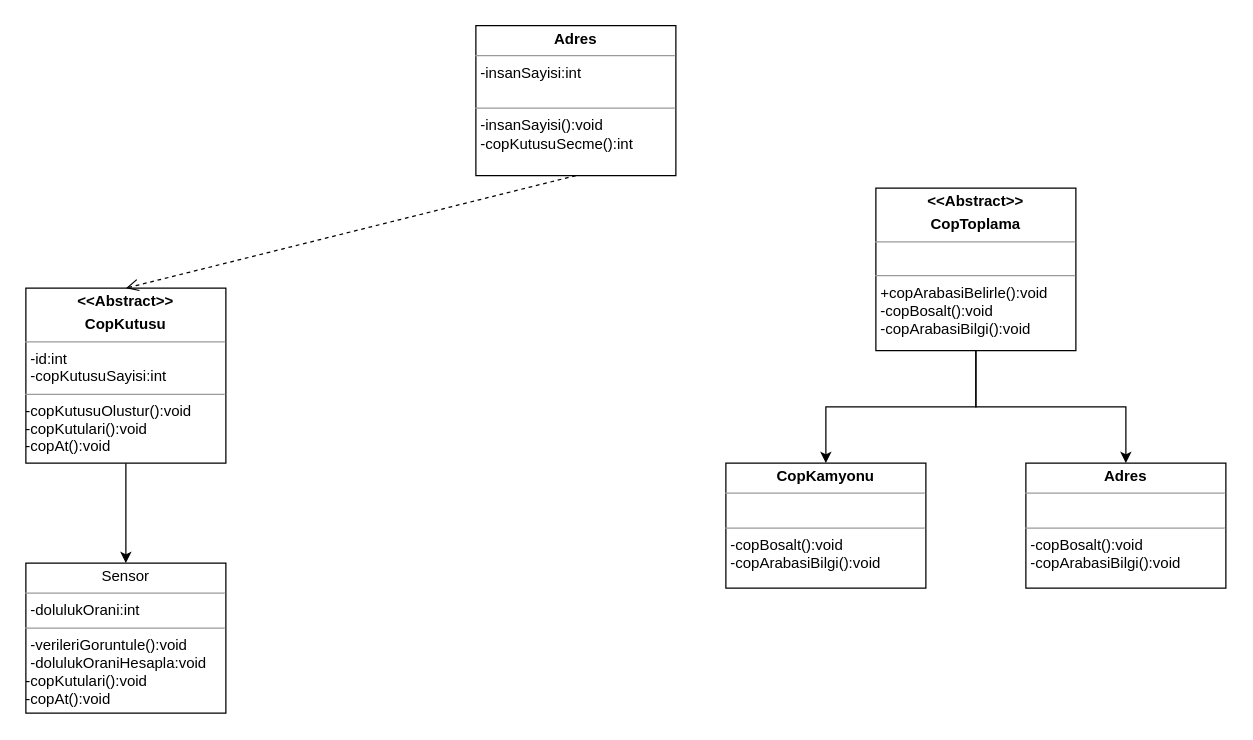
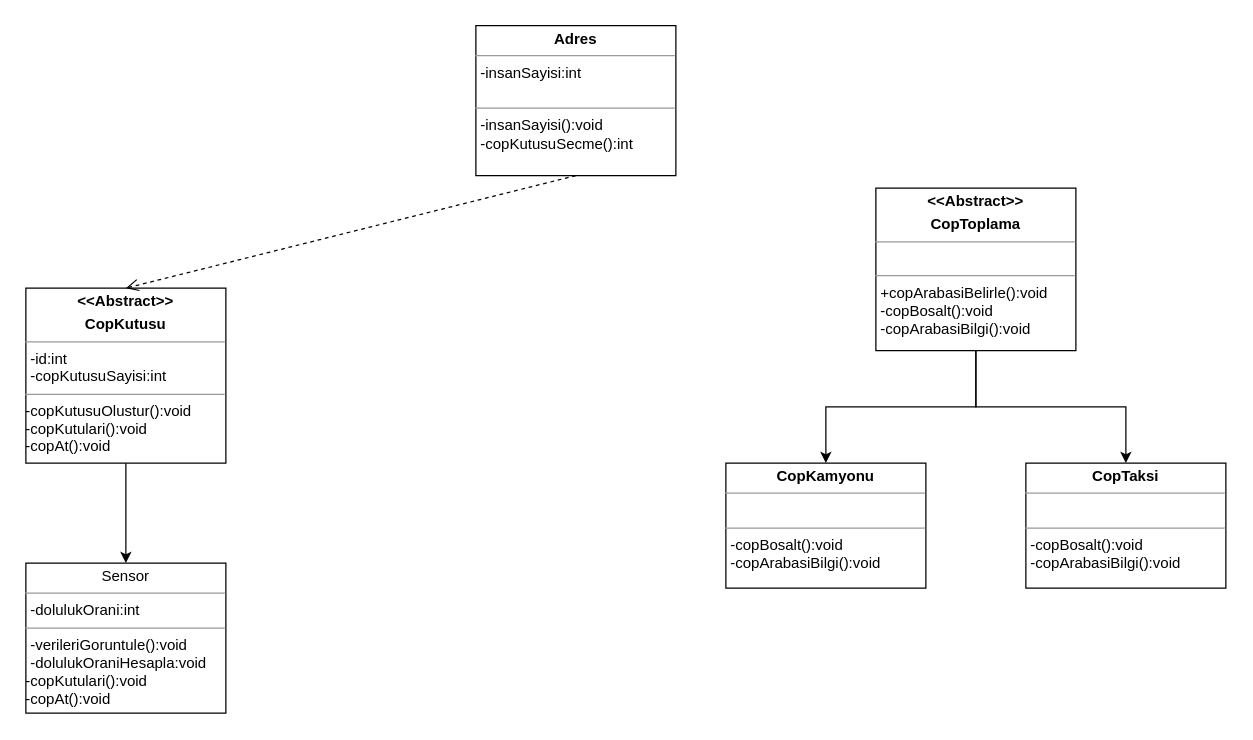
- <mxCell id="6" value="&lt;p style=&quot;margin:0px;margin-top:4px;text-align:center;&quot;&gt;&lt;b&gt;Adres&lt;/b&gt;&lt;br&gt;&lt;/p&gt;&lt;hr size=&quot;1&quot;&gt;&lt;p style=&quot;margin:0px;margin-left:4px;&quot;&gt;&lt;br&gt;&lt;/p&gt;&lt;hr size=&quot;1&quot;&gt;&lt;p style=&quot;margin:0px;margin-left:4px;&quot;&gt;-copBosalt():void&lt;/p&gt;&lt;p style=&quot;margin:0px;margin-left:4px;&quot;&gt;-copArabasiBilgi():void&lt;/p&gt;" style="verticalAlign=top;align=left;overflow=fill;fontSize=12;fontFamily=Helvetica;html=1;" vertex="1" parent="1"><mxGeometry x="820" y="370" width="160" height="100" as="geometry" /></mxCell>
+ <mxCell id="6" value="&lt;p style=&quot;margin:0px;margin-top:4px;text-align:center;&quot;&gt;&lt;b&gt;CopTaksi&lt;/b&gt;&lt;br&gt;&lt;/p&gt;&lt;hr size=&quot;1&quot;&gt;&lt;p style=&quot;margin:0px;margin-left:4px;&quot;&gt;&lt;br&gt;&lt;/p&gt;&lt;hr size=&quot;1&quot;&gt;&lt;p style=&quot;margin:0px;margin-left:4px;&quot;&gt;-copBosalt():void&lt;/p&gt;&lt;p style=&quot;margin:0px;margin-left:4px;&quot;&gt;-copArabasiBilgi():void&lt;/p&gt;" style="verticalAlign=top;align=left;overflow=fill;fontSize=12;fontFamily=Helvetica;html=1;" vertex="1" parent="1"><mxGeometry x="820" y="370" width="160" height="100" as="geometry" /></mxCell>
